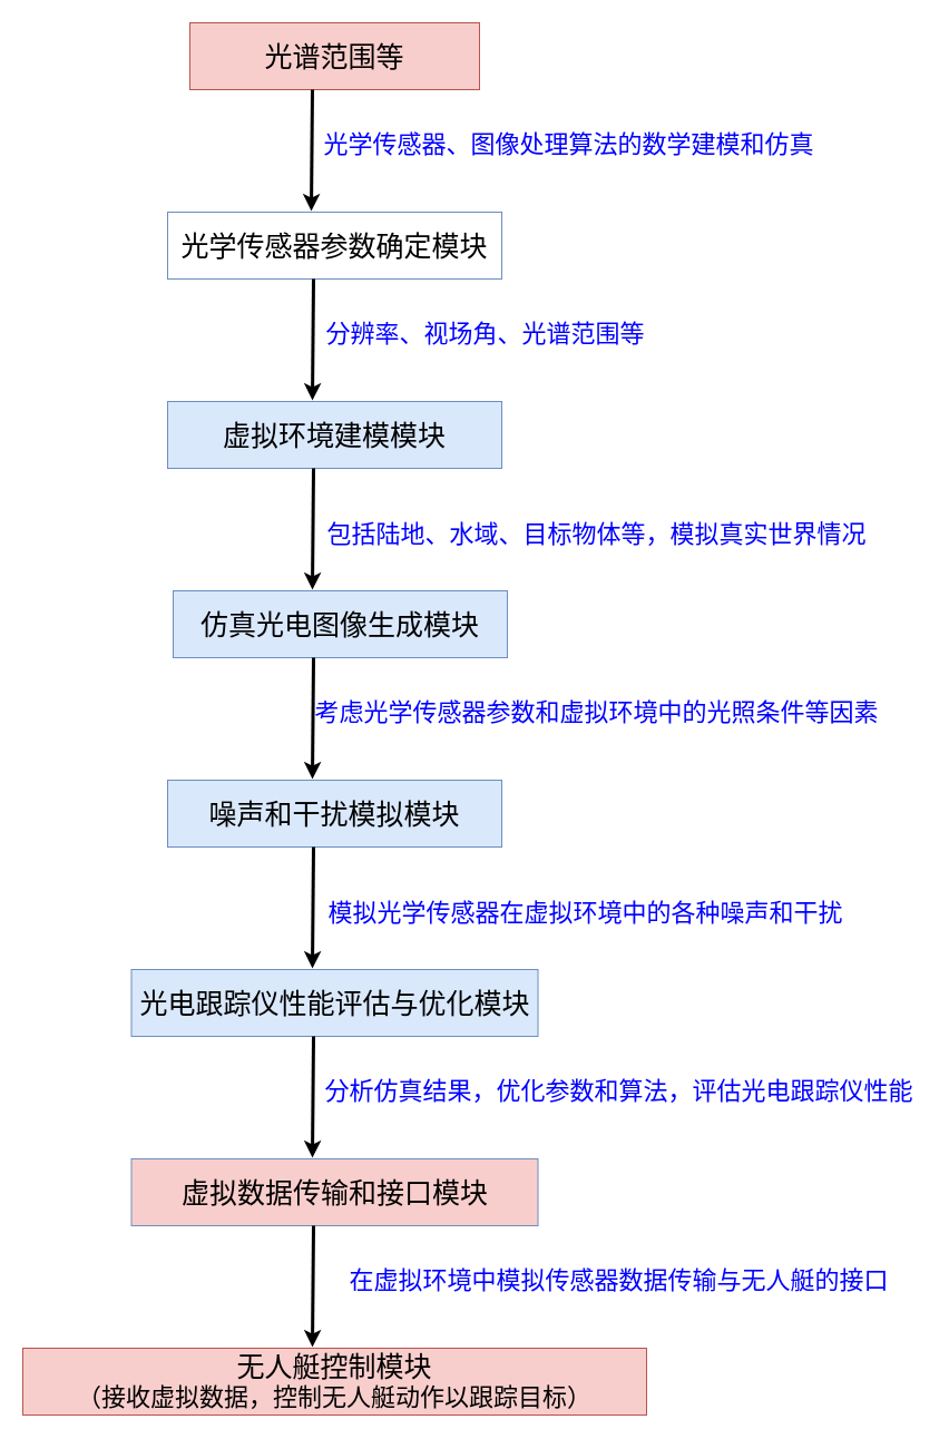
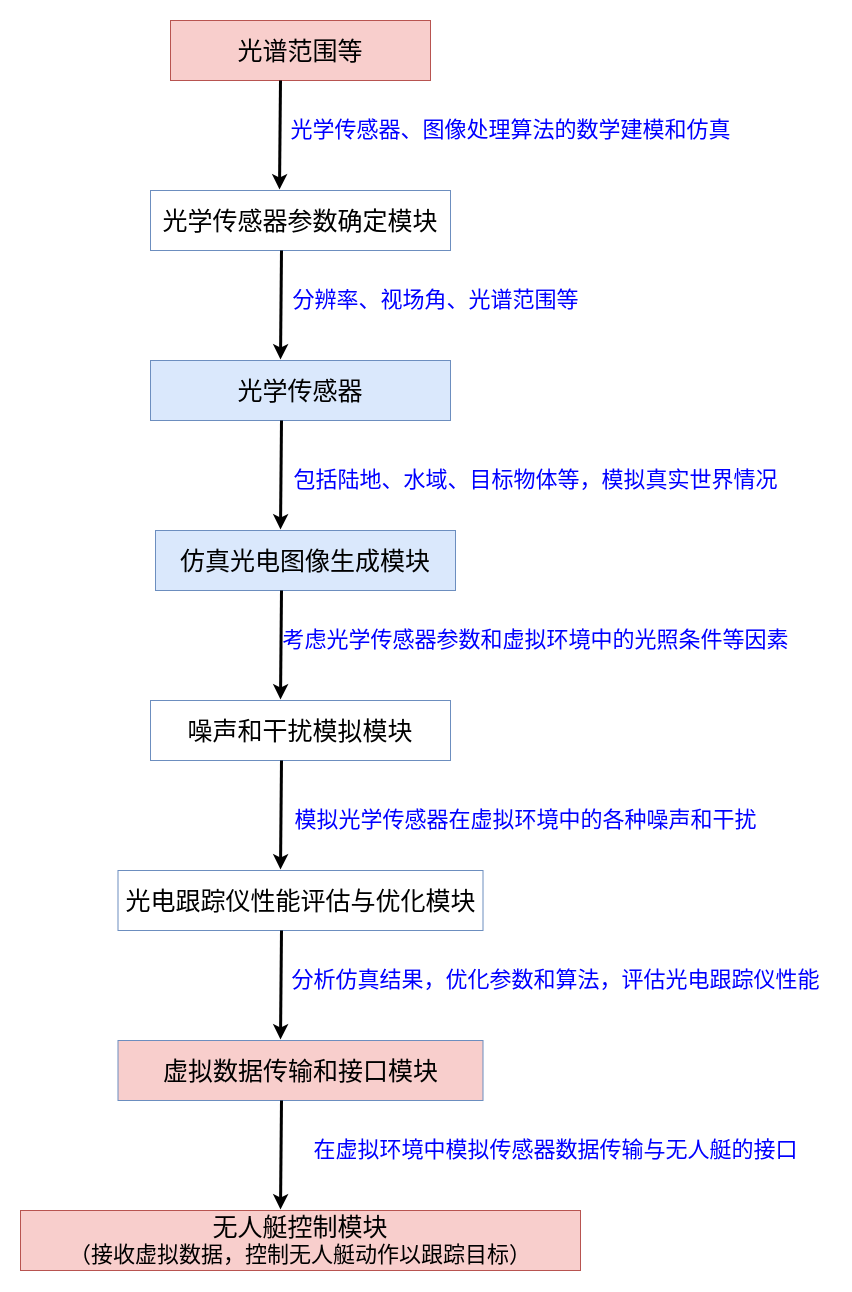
- <mxCell id="4" value="&lt;font style=&quot;&quot;&gt;&lt;font style=&quot;font-size: 25px;&quot;&gt;虚拟环境建模模块&lt;/font&gt;&lt;br&gt;&lt;/font&gt;" style="rounded=0;whiteSpace=wrap;html=1;fillColor=#dae8fc;strokeColor=#6c8ebf;" parent="1" vertex="1"><mxGeometry x="150" y="360" width="300" height="60" as="geometry" /></mxCell>
+ <mxCell id="4" value="&lt;font style=&quot;&quot;&gt;&lt;font style=&quot;font-size: 25px;&quot;&gt;光学传感器&lt;/font&gt;&lt;br&gt;&lt;/font&gt;" style="rounded=0;whiteSpace=wrap;html=1;fillColor=#dae8fc;strokeColor=#6c8ebf;" parent="1" vertex="1"><mxGeometry x="150" y="360" width="300" height="60" as="geometry" /></mxCell>
- <mxCell id="6" value="&lt;font style=&quot;&quot;&gt;&lt;span style=&quot;font-size: 25px;&quot;&gt;噪声和干扰模拟模块&lt;/span&gt;&lt;br&gt;&lt;/font&gt;" style="rounded=0;whiteSpace=wrap;html=1;fillColor=#dae8fc;strokeColor=#6c8ebf;" parent="1" vertex="1"><mxGeometry x="150" y="700" width="300" height="60" as="geometry" /></mxCell>
+ <mxCell id="6" value="&lt;font style=&quot;&quot;&gt;&lt;span style=&quot;font-size: 25px;&quot;&gt;噪声和干扰模拟模块&lt;/span&gt;&lt;br&gt;&lt;/font&gt;" style="rounded=0;whiteSpace=wrap;html=1;fillColor=#ffffff;strokeColor=#6c8ebf;" parent="1" vertex="1"><mxGeometry x="150" y="700" width="300" height="60" as="geometry" /></mxCell>
- <mxCell id="7" value="&lt;span style=&quot;font-size: 25px;&quot;&gt;光电跟踪仪性能评估与优化模块&lt;/span&gt;" style="rounded=0;whiteSpace=wrap;html=1;fillColor=#dae8fc;strokeColor=#6c8ebf;" parent="1" vertex="1"><mxGeometry x="117.5" y="870" width="365" height="60" as="geometry" /></mxCell>
+ <mxCell id="7" value="&lt;span style=&quot;font-size: 25px;&quot;&gt;光电跟踪仪性能评估与优化模块&lt;/span&gt;" style="rounded=0;whiteSpace=wrap;html=1;fillColor=#ffffff;strokeColor=#6c8ebf;" parent="1" vertex="1"><mxGeometry x="117.5" y="870" width="365" height="60" as="geometry" /></mxCell>
